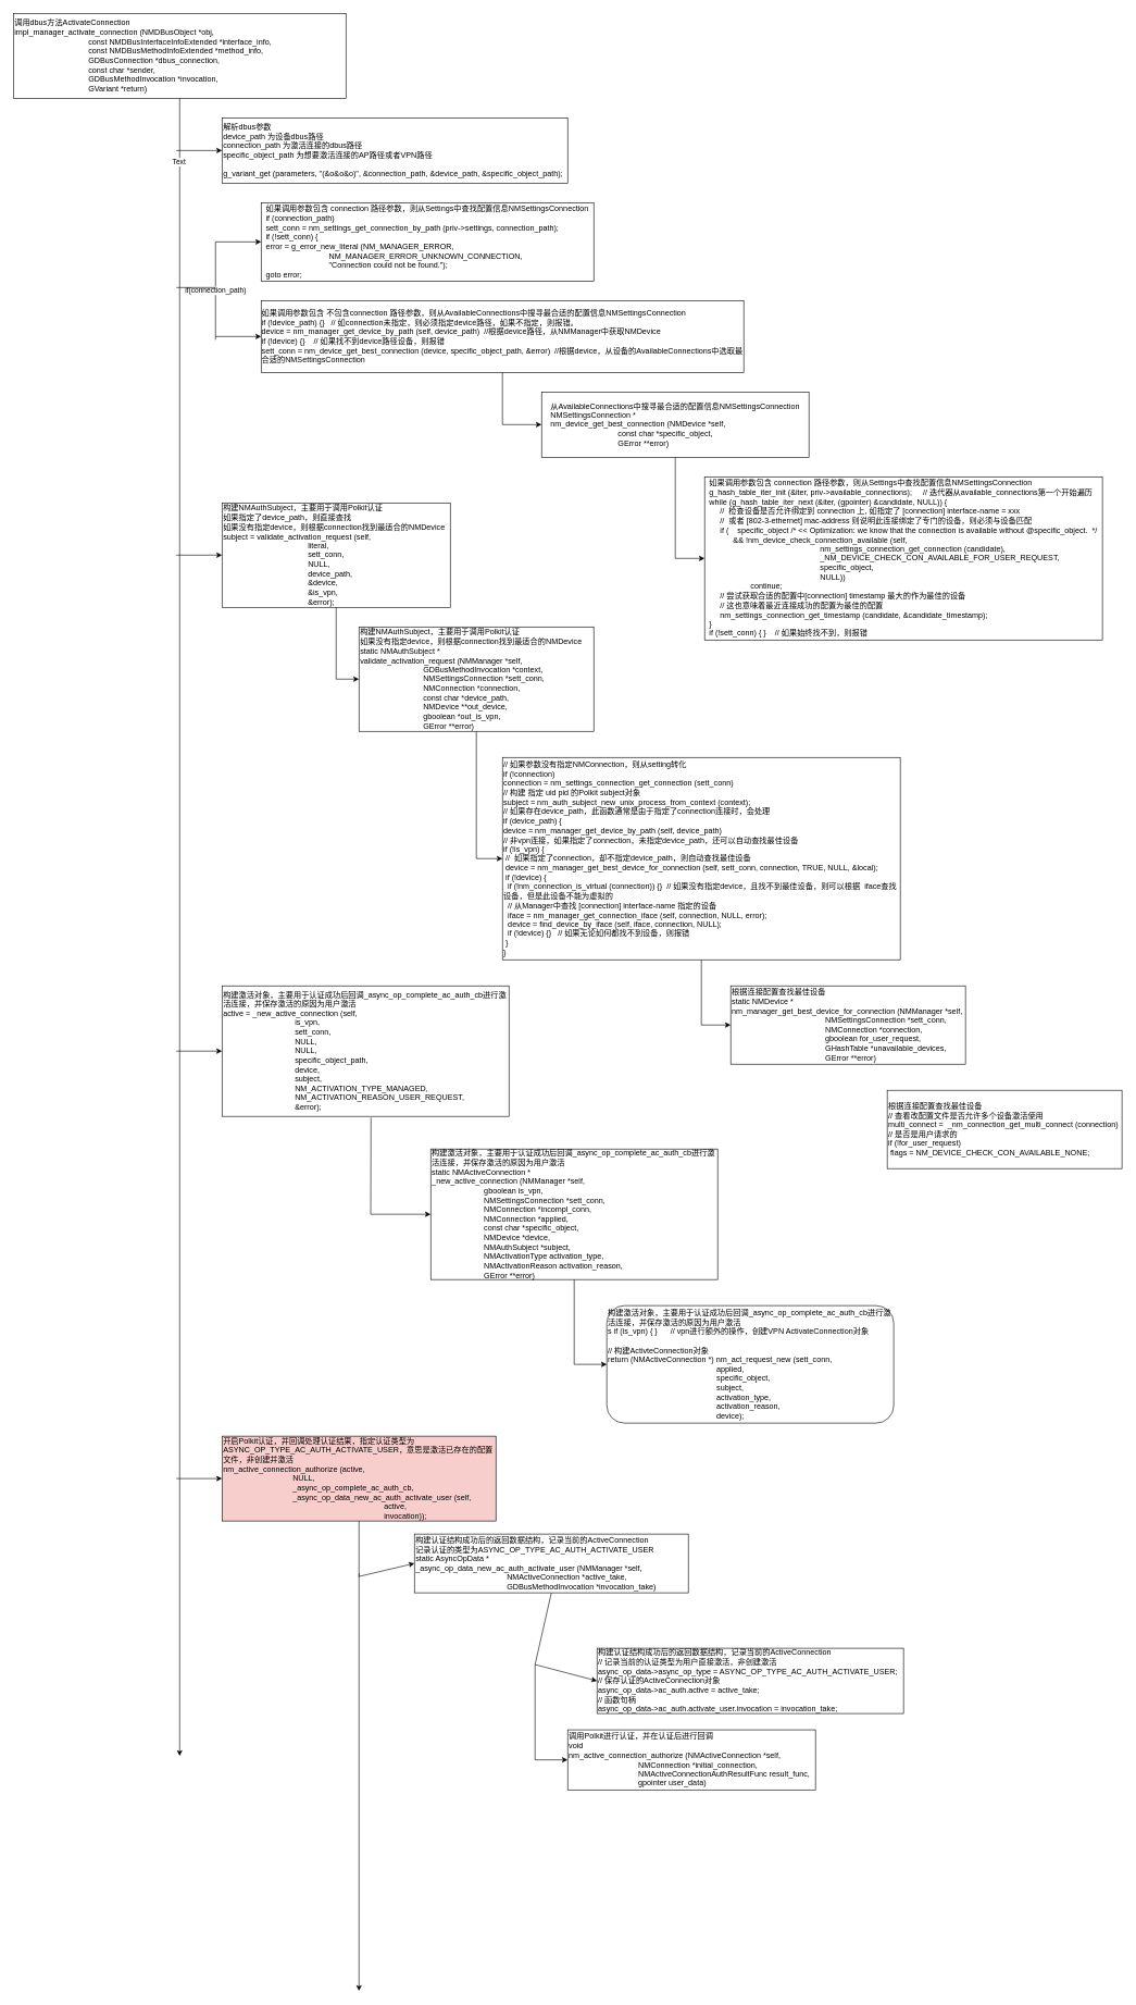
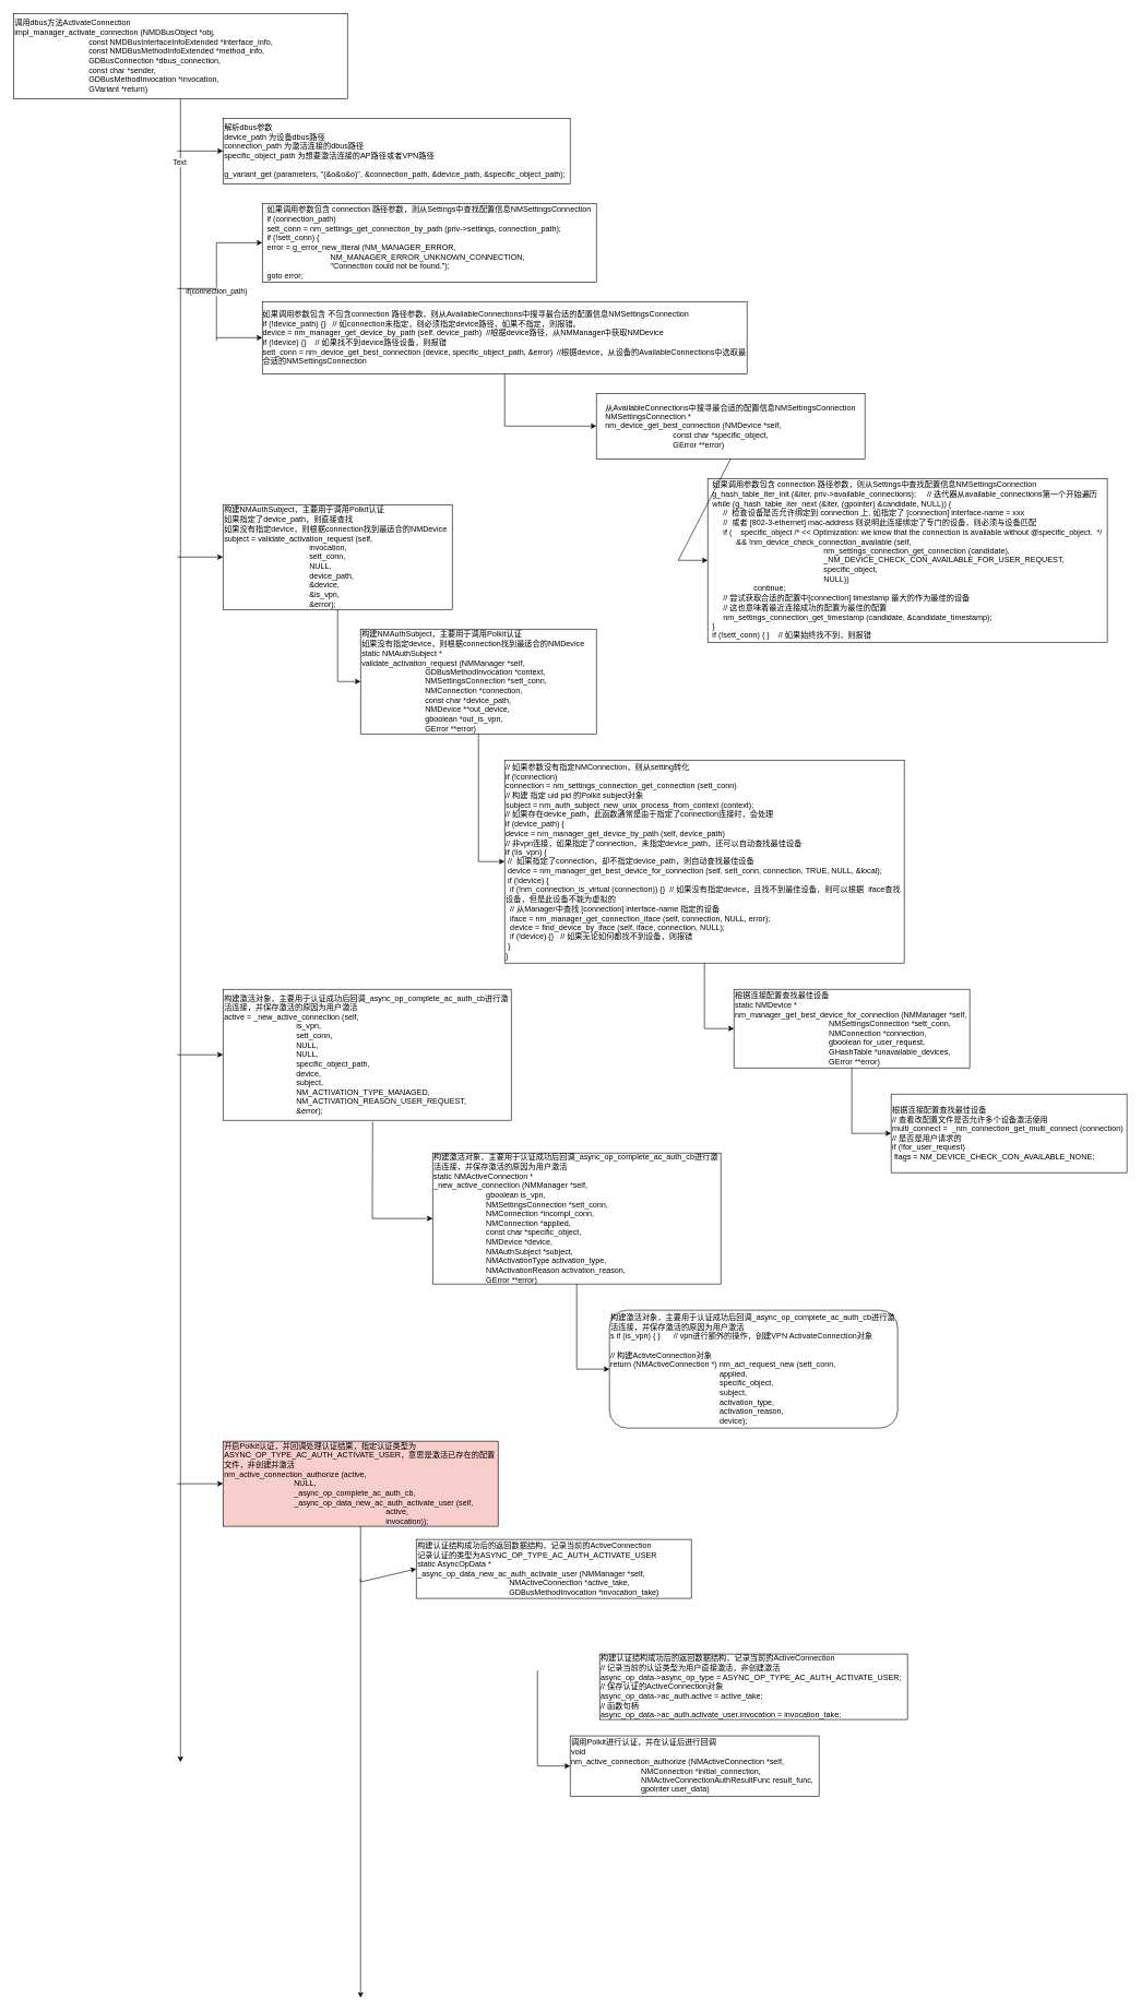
- <mxCell id="6" value="&lt;div style=&quot;text-align: left&quot;&gt;&lt;span&gt;&lt;/span&gt;从AvailableConnections中搜寻最合适的配置信息NMSettingsConnection&lt;br&gt;&lt;div&gt;NMSettingsConnection *&lt;/div&gt;&lt;div&gt;nm_device_get_best_connection (NMDevice *self,&lt;/div&gt;&lt;div&gt;&amp;nbsp; &amp;nbsp; &amp;nbsp; &amp;nbsp; &amp;nbsp; &amp;nbsp; &amp;nbsp; &amp;nbsp; &amp;nbsp; &amp;nbsp; &amp;nbsp; &amp;nbsp; &amp;nbsp; &amp;nbsp; &amp;nbsp; &amp;nbsp;const char *specific_object,&lt;/div&gt;&lt;div&gt;&amp;nbsp; &amp;nbsp; &amp;nbsp; &amp;nbsp; &amp;nbsp; &amp;nbsp; &amp;nbsp; &amp;nbsp; &amp;nbsp; &amp;nbsp; &amp;nbsp; &amp;nbsp; &amp;nbsp; &amp;nbsp; &amp;nbsp; &amp;nbsp;GError **error)&lt;/div&gt;&lt;/div&gt;" style="rounded=0;whiteSpace=wrap;html=1;" parent="1" vertex="1"><mxGeometry x="830" y="600" width="410" height="100" as="geometry" /></mxCell>
+ <mxCell id="6" value="&lt;div style=&quot;text-align: left&quot;&gt;&lt;span&gt;&lt;/span&gt;从AvailableConnections中搜寻最合适的配置信息NMSettingsConnection&lt;br&gt;&lt;div&gt;NMSettingsConnection *&lt;/div&gt;&lt;div&gt;nm_device_get_best_connection (NMDevice *self,&lt;/div&gt;&lt;div&gt;&amp;nbsp; &amp;nbsp; &amp;nbsp; &amp;nbsp; &amp;nbsp; &amp;nbsp; &amp;nbsp; &amp;nbsp; &amp;nbsp; &amp;nbsp; &amp;nbsp; &amp;nbsp; &amp;nbsp; &amp;nbsp; &amp;nbsp; &amp;nbsp;const char *specific_object,&lt;/div&gt;&lt;div&gt;&amp;nbsp; &amp;nbsp; &amp;nbsp; &amp;nbsp; &amp;nbsp; &amp;nbsp; &amp;nbsp; &amp;nbsp; &amp;nbsp; &amp;nbsp; &amp;nbsp; &amp;nbsp; &amp;nbsp; &amp;nbsp; &amp;nbsp; &amp;nbsp;GError **error)&lt;/div&gt;&lt;/div&gt;" style="rounded=0;whiteSpace=wrap;html=1;" parent="1" vertex="1"><mxGeometry x="910" y="600" width="410" height="100" as="geometry" /></mxCell>
- <mxCell id="8" value="&lt;span&gt;构建NMAuthSubject，主要用于调用Polkit认证&lt;br&gt;如果指定了device_path，则直接查找&lt;br&gt;如果没有指定device，则根据connection找到最适合的NMDevice&lt;br&gt;subject = validate_activation_request (self,&lt;/span&gt;&lt;div&gt;&lt;span&gt; &lt;/span&gt;&amp;nbsp; &amp;nbsp; &amp;nbsp; &amp;nbsp; &amp;nbsp; &amp;nbsp; &amp;nbsp; &amp;nbsp; &amp;nbsp; &amp;nbsp; &amp;nbsp; &amp;nbsp; &amp;nbsp; &amp;nbsp; &amp;nbsp; &amp;nbsp; &amp;nbsp; &amp;nbsp; &amp;nbsp; &amp;nbsp;literal,&lt;/div&gt;&lt;div&gt;&lt;span&gt; &lt;/span&gt;&amp;nbsp; &amp;nbsp; &amp;nbsp; &amp;nbsp; &amp;nbsp; &amp;nbsp; &amp;nbsp; &amp;nbsp; &amp;nbsp; &amp;nbsp; &amp;nbsp; &amp;nbsp; &amp;nbsp; &amp;nbsp; &amp;nbsp; &amp;nbsp; &amp;nbsp; &amp;nbsp; &amp;nbsp; &amp;nbsp;sett_conn,&lt;/div&gt;&lt;div&gt;&lt;span&gt; &lt;/span&gt;&amp;nbsp; &amp;nbsp; &amp;nbsp; &amp;nbsp; &amp;nbsp; &amp;nbsp; &amp;nbsp; &amp;nbsp; &amp;nbsp; &amp;nbsp; &amp;nbsp; &amp;nbsp; &amp;nbsp; &amp;nbsp; &amp;nbsp; &amp;nbsp; &amp;nbsp; &amp;nbsp; &amp;nbsp; &amp;nbsp;NULL,&lt;/div&gt;&lt;div&gt;&lt;span&gt; &lt;/span&gt;&amp;nbsp; &amp;nbsp; &amp;nbsp; &amp;nbsp; &amp;nbsp; &amp;nbsp; &amp;nbsp; &amp;nbsp; &amp;nbsp; &amp;nbsp; &amp;nbsp; &amp;nbsp; &amp;nbsp; &amp;nbsp; &amp;nbsp; &amp;nbsp; &amp;nbsp; &amp;nbsp; &amp;nbsp; &amp;nbsp;device_path,&lt;/div&gt;&lt;div&gt;&lt;span&gt; &lt;/span&gt;&amp;nbsp; &amp;nbsp; &amp;nbsp; &amp;nbsp; &amp;nbsp; &amp;nbsp; &amp;nbsp; &amp;nbsp; &amp;nbsp; &amp;nbsp; &amp;nbsp; &amp;nbsp; &amp;nbsp; &amp;nbsp; &amp;nbsp; &amp;nbsp; &amp;nbsp; &amp;nbsp; &amp;nbsp; &amp;nbsp;&amp;amp;device,&lt;/div&gt;&lt;div&gt;&lt;span&gt; &lt;/span&gt;&amp;nbsp; &amp;nbsp; &amp;nbsp; &amp;nbsp; &amp;nbsp; &amp;nbsp; &amp;nbsp; &amp;nbsp; &amp;nbsp; &amp;nbsp; &amp;nbsp; &amp;nbsp; &amp;nbsp; &amp;nbsp; &amp;nbsp; &amp;nbsp; &amp;nbsp; &amp;nbsp; &amp;nbsp; &amp;nbsp;&amp;amp;is_vpn,&lt;/div&gt;&lt;span&gt; &lt;/span&gt;&lt;span&gt;&amp;nbsp; &amp;nbsp; &amp;nbsp; &amp;nbsp; &amp;nbsp; &amp;nbsp; &amp;nbsp; &amp;nbsp; &amp;nbsp; &amp;nbsp; &amp;nbsp; &amp;nbsp; &amp;nbsp; &amp;nbsp; &amp;nbsp; &amp;nbsp; &amp;nbsp; &amp;nbsp; &amp;nbsp; &amp;nbsp;&amp;amp;error);&lt;/span&gt;" style="rounded=0;whiteSpace=wrap;html=1;align=left;" parent="1" vertex="1"><mxGeometry x="340" y="770" width="350" height="160" as="geometry" /></mxCell>
+ <mxCell id="8" value="&lt;span&gt;构建NMAuthSubject，主要用于调用Polkit认证&lt;br&gt;如果指定了device_path，则直接查找&lt;br&gt;如果没有指定device，则根据connection找到最适合的NMDevice&lt;br&gt;subject = validate_activation_request (self,&lt;/span&gt;&lt;div&gt;&lt;span&gt; &lt;/span&gt;&amp;nbsp; &amp;nbsp; &amp;nbsp; &amp;nbsp; &amp;nbsp; &amp;nbsp; &amp;nbsp; &amp;nbsp; &amp;nbsp; &amp;nbsp; &amp;nbsp; &amp;nbsp; &amp;nbsp; &amp;nbsp; &amp;nbsp; &amp;nbsp; &amp;nbsp; &amp;nbsp; &amp;nbsp; &amp;nbsp;invocation,&lt;/div&gt;&lt;div&gt;&lt;span&gt; &lt;/span&gt;&amp;nbsp; &amp;nbsp; &amp;nbsp; &amp;nbsp; &amp;nbsp; &amp;nbsp; &amp;nbsp; &amp;nbsp; &amp;nbsp; &amp;nbsp; &amp;nbsp; &amp;nbsp; &amp;nbsp; &amp;nbsp; &amp;nbsp; &amp;nbsp; &amp;nbsp; &amp;nbsp; &amp;nbsp; &amp;nbsp;sett_conn,&lt;/div&gt;&lt;div&gt;&lt;span&gt; &lt;/span&gt;&amp;nbsp; &amp;nbsp; &amp;nbsp; &amp;nbsp; &amp;nbsp; &amp;nbsp; &amp;nbsp; &amp;nbsp; &amp;nbsp; &amp;nbsp; &amp;nbsp; &amp;nbsp; &amp;nbsp; &amp;nbsp; &amp;nbsp; &amp;nbsp; &amp;nbsp; &amp;nbsp; &amp;nbsp; &amp;nbsp;NULL,&lt;/div&gt;&lt;div&gt;&lt;span&gt; &lt;/span&gt;&amp;nbsp; &amp;nbsp; &amp;nbsp; &amp;nbsp; &amp;nbsp; &amp;nbsp; &amp;nbsp; &amp;nbsp; &amp;nbsp; &amp;nbsp; &amp;nbsp; &amp;nbsp; &amp;nbsp; &amp;nbsp; &amp;nbsp; &amp;nbsp; &amp;nbsp; &amp;nbsp; &amp;nbsp; &amp;nbsp;device_path,&lt;/div&gt;&lt;div&gt;&lt;span&gt; &lt;/span&gt;&amp;nbsp; &amp;nbsp; &amp;nbsp; &amp;nbsp; &amp;nbsp; &amp;nbsp; &amp;nbsp; &amp;nbsp; &amp;nbsp; &amp;nbsp; &amp;nbsp; &amp;nbsp; &amp;nbsp; &amp;nbsp; &amp;nbsp; &amp;nbsp; &amp;nbsp; &amp;nbsp; &amp;nbsp; &amp;nbsp;&amp;amp;device,&lt;/div&gt;&lt;div&gt;&lt;span&gt; &lt;/span&gt;&amp;nbsp; &amp;nbsp; &amp;nbsp; &amp;nbsp; &amp;nbsp; &amp;nbsp; &amp;nbsp; &amp;nbsp; &amp;nbsp; &amp;nbsp; &amp;nbsp; &amp;nbsp; &amp;nbsp; &amp;nbsp; &amp;nbsp; &amp;nbsp; &amp;nbsp; &amp;nbsp; &amp;nbsp; &amp;nbsp;&amp;amp;is_vpn,&lt;/div&gt;&lt;span&gt; &lt;/span&gt;&lt;span&gt;&amp;nbsp; &amp;nbsp; &amp;nbsp; &amp;nbsp; &amp;nbsp; &amp;nbsp; &amp;nbsp; &amp;nbsp; &amp;nbsp; &amp;nbsp; &amp;nbsp; &amp;nbsp; &amp;nbsp; &amp;nbsp; &amp;nbsp; &amp;nbsp; &amp;nbsp; &amp;nbsp; &amp;nbsp; &amp;nbsp;&amp;amp;error);&lt;/span&gt;" style="rounded=0;whiteSpace=wrap;html=1;align=left;" parent="1" vertex="1"><mxGeometry x="340" y="770" width="350" height="160" as="geometry" /></mxCell>
+ <mxCell id="33" value="" style="endArrow=classic;html=1;exitX=0.5;exitY=1;exitDx=0;exitDy=0;entryX=0;entryY=0.5;entryDx=0;entryDy=0;rounded=0;" parent="1" source="24" target="26" edge="1"><mxGeometry width="50" height="50" relative="1" as="geometry"><mxPoint x="1420" y="1960" as="sourcePoint" /><mxPoint x="1470" y="1910" as="targetPoint" /><Array as="points"><mxPoint x="1300" y="1730" /></Array></mxGeometry></mxCell>
- <mxCell id="39" value="" style="endArrow=classic;html=1;entryX=0;entryY=0.5;entryDx=0;entryDy=0;exitX=0.5;exitY=1;exitDx=0;exitDy=0;rounded=0;" parent="1" source="36" target="38" edge="1"><mxGeometry width="50" height="50" relative="1" as="geometry"><mxPoint x="650" y="2710" as="sourcePoint" /><mxPoint x="700" y="2660" as="targetPoint" /><Array as="points"><mxPoint x="820" y="2550" /></Array></mxGeometry></mxCell>
